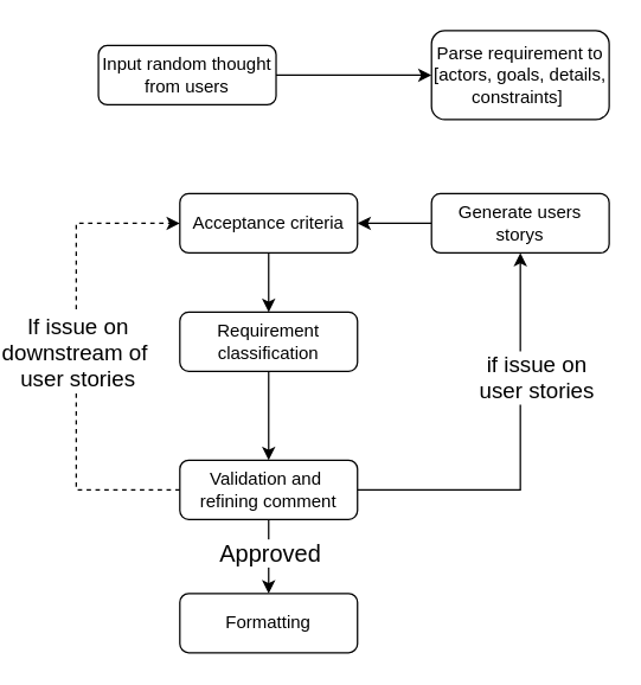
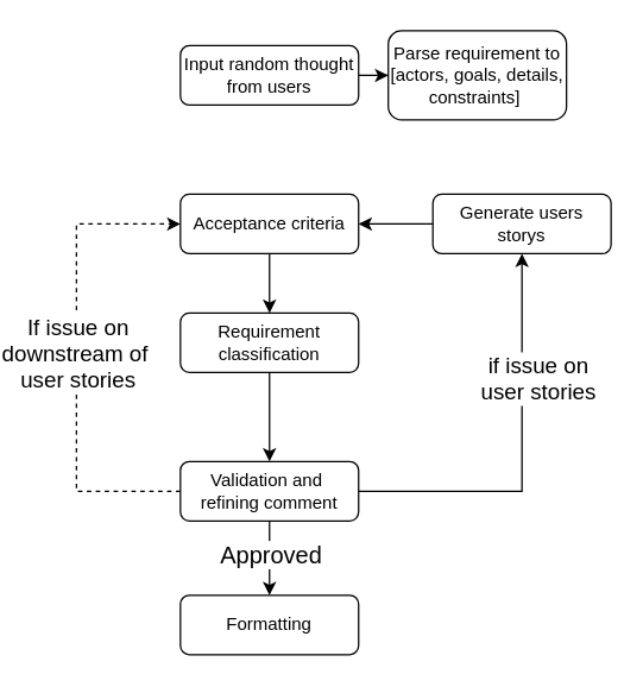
- <mxCell id="3" value="Input random thought from users" style="rounded=1;whiteSpace=wrap;html=1;fontSize=12;glass=0;strokeWidth=1;shadow=0;" parent="1" vertex="1"><mxGeometry x="35" y="30" width="120" height="40" as="geometry" /></mxCell>
+ <mxCell id="3" value="Input random thought from users" style="rounded=1;whiteSpace=wrap;html=1;fontSize=12;glass=0;strokeWidth=1;shadow=0;" parent="1" vertex="1"><mxGeometry x="90" y="30" width="120" height="40" as="geometry" /></mxCell>
- <mxCell id="4" value="Parse requirement to [actors, goals, details, constraints]&amp;nbsp;" style="rounded=1;whiteSpace=wrap;html=1;fontSize=12;glass=0;strokeWidth=1;shadow=0;" vertex="1" parent="1"><mxGeometry x="260" y="20" width="120" height="60" as="geometry" /></mxCell>
+ <mxCell id="4" value="Parse requirement to [actors, goals, details, constraints]&amp;nbsp;" style="rounded=1;whiteSpace=wrap;html=1;fontSize=12;glass=0;strokeWidth=1;shadow=0;" vertex="1" parent="1"><mxGeometry x="230" y="20" width="120" height="60" as="geometry" /></mxCell>
